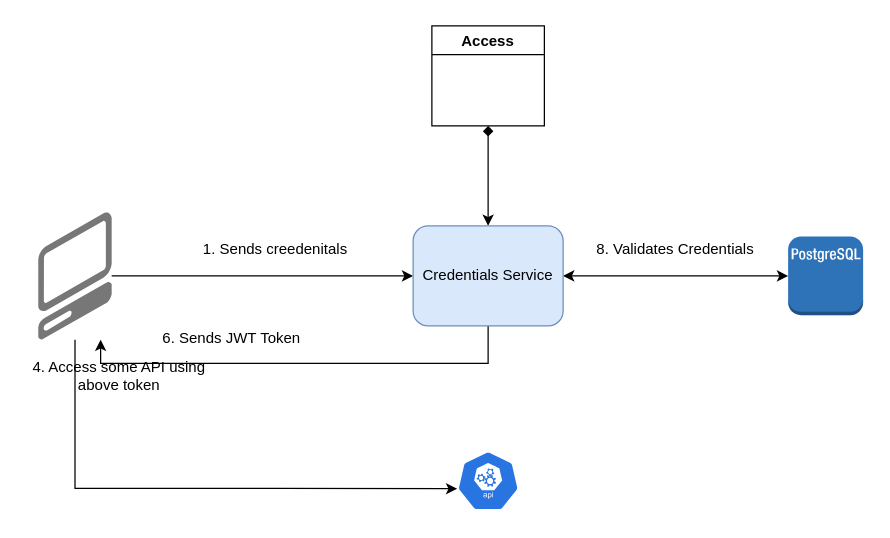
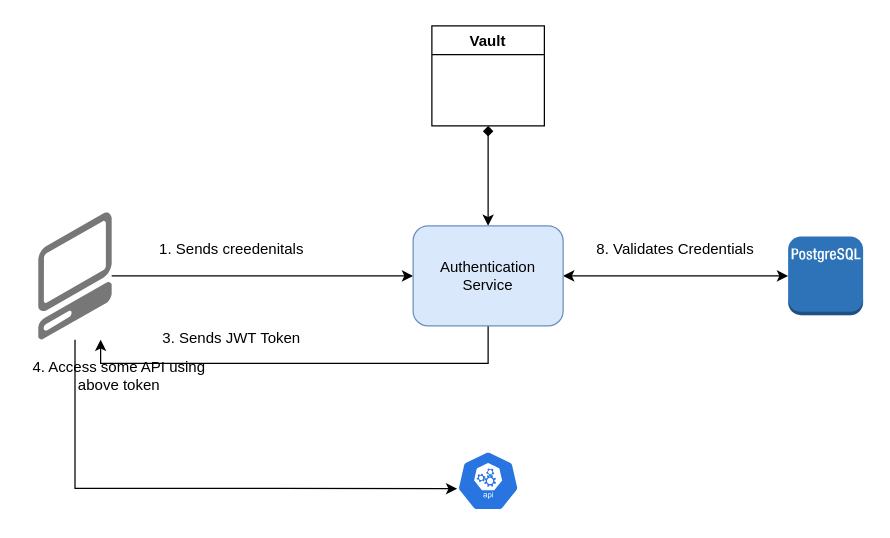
- <mxCell id="15" value="Access" style="swimlane;" vertex="1" parent="1"><mxGeometry x="345" y="20" width="90" height="80" as="geometry" /></mxCell>
+ <mxCell id="15" value="Vault" style="swimlane;" vertex="1" parent="1"><mxGeometry x="345" y="20" width="90" height="80" as="geometry" /></mxCell>
- <mxCell id="6" value="1. Sends creedenitals" style="text;html=1;strokeColor=none;fillColor=none;align=center;verticalAlign=middle;whiteSpace=wrap;rounded=0;" vertex="1" parent="1"><mxGeometry x="145" y="188.5" width="150" height="20" as="geometry" /></mxCell>
+ <mxCell id="6" value="1. Sends creedenitals" style="text;html=1;strokeColor=none;fillColor=none;align=center;verticalAlign=middle;whiteSpace=wrap;rounded=0;" vertex="1" parent="1"><mxGeometry x="110" y="188.5" width="150" height="20" as="geometry" /></mxCell>
- <mxCell id="14" value="Credentials Service" style="shape=ext;rounded=1;html=1;whiteSpace=wrap;fillColor=#dae8fc;strokeColor=#6c8ebf;" vertex="1" parent="1"><mxGeometry x="330" y="180" width="120" height="80" as="geometry" /></mxCell>
+ <mxCell id="14" value="Authentication Service" style="shape=ext;rounded=1;html=1;whiteSpace=wrap;fillColor=#dae8fc;strokeColor=#6c8ebf;" vertex="1" parent="1"><mxGeometry x="330" y="180" width="120" height="80" as="geometry" /></mxCell>
- <mxCell id="10" value="6. Sends JWT Token" style="text;html=1;strokeColor=none;fillColor=none;align=center;verticalAlign=middle;whiteSpace=wrap;rounded=0;" vertex="1" parent="1"><mxGeometry x="110" y="260" width="150" height="20" as="geometry" /></mxCell>
+ <mxCell id="10" value="3. Sends JWT Token" style="text;html=1;strokeColor=none;fillColor=none;align=center;verticalAlign=middle;whiteSpace=wrap;rounded=0;" vertex="1" parent="1"><mxGeometry x="110" y="260" width="150" height="20" as="geometry" /></mxCell>
